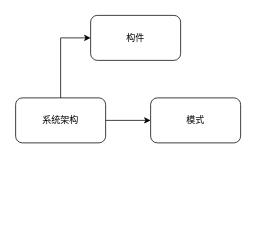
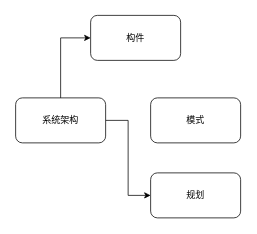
- <mxCell id="3" style="edgeStyle=orthogonalEdgeStyle;rounded=0;orthogonalLoop=1;jettySize=auto;html=1;" edge="1" parent="1" source="5" target="7"><mxGeometry relative="1" as="geometry" /></mxCell>
+ <mxCell id="4" style="edgeStyle=orthogonalEdgeStyle;rounded=0;orthogonalLoop=1;jettySize=auto;html=1;entryX=0;entryY=0.5;entryDx=0;entryDy=0;" edge="1" parent="1" source="5" target="6"><mxGeometry relative="1" as="geometry" /></mxCell>
+ <mxCell id="6" value="规划" style="rounded=1;whiteSpace=wrap;html=1;" vertex="1" parent="1"><mxGeometry x="200" y="230" width="120" height="60" as="geometry" /></mxCell>
